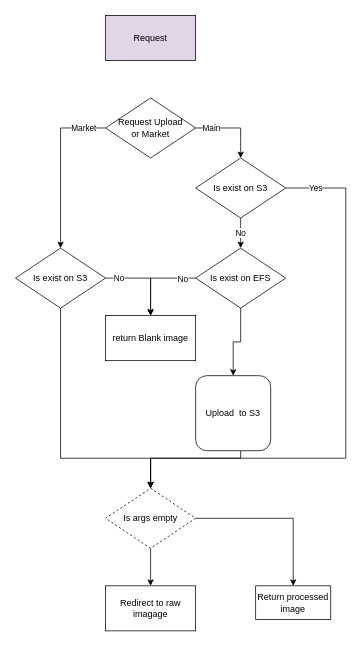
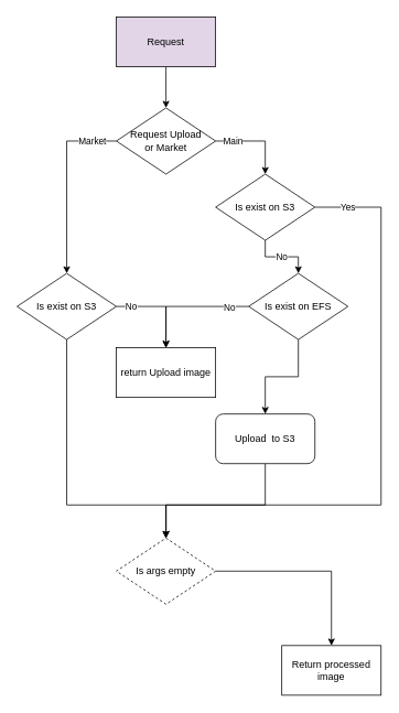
+ <mxCell id="2" value="" style="edgeStyle=none;rounded=0;orthogonalLoop=1;jettySize=auto;html=1;" edge="1" parent="1" source="3" target="6"><mxGeometry relative="1" as="geometry" /></mxCell>
- <mxCell id="19" value="Is exist on EFS" style="rhombus;whiteSpace=wrap;html=1;" vertex="1" parent="1"><mxGeometry x="260" y="330" width="120" height="80" as="geometry" /></mxCell>
+ <mxCell id="19" value="Is exist on EFS" style="rhombus;whiteSpace=wrap;html=1;" vertex="1" parent="1"><mxGeometry x="300" y="330" width="120" height="80" as="geometry" /></mxCell>
- <mxCell id="20" value="return Blank image" style="rounded=0;whiteSpace=wrap;html=1;" vertex="1" parent="1"><mxGeometry x="140" y="420" width="120" height="60" as="geometry" /></mxCell>
+ <mxCell id="20" value="return Upload image" style="rounded=0;whiteSpace=wrap;html=1;" vertex="1" parent="1"><mxGeometry x="140" y="420" width="120" height="60" as="geometry" /></mxCell>
- <mxCell id="25" value="Upload&amp;nbsp; to S3" style="rounded=1;whiteSpace=wrap;html=1;" vertex="1" parent="1"><mxGeometry x="260" y="500" width="100" height="100" as="geometry" /></mxCell>
+ <mxCell id="25" value="Upload&amp;nbsp; to S3" style="rounded=1;whiteSpace=wrap;html=1;" vertex="1" parent="1"><mxGeometry x="260" y="500" width="120" height="60" as="geometry" /></mxCell>
- <mxCell id="21" value="" style="edgeStyle=orthogonalEdgeStyle;rounded=0;orthogonalLoop=1;jettySize=auto;html=1;" edge="1" parent="1" source="23" target="26"><mxGeometry relative="1" as="geometry" /></mxCell>
- <mxCell id="27" value="Return processed image" style="rounded=0;whiteSpace=wrap;html=1;" vertex="1" parent="1"><mxGeometry x="340" y="780" width="100" height="45" as="geometry" /></mxCell>
+ <mxCell id="27" value="Return processed image" style="rounded=0;whiteSpace=wrap;html=1;" vertex="1" parent="1"><mxGeometry x="340" y="780" width="120" height="60" as="geometry" /></mxCell>
- <mxCell id="26" value="Redirect to raw imagage" style="rounded=0;whiteSpace=wrap;html=1;" vertex="1" parent="1"><mxGeometry x="140" y="780" width="120" height="60" as="geometry" /></mxCell>
